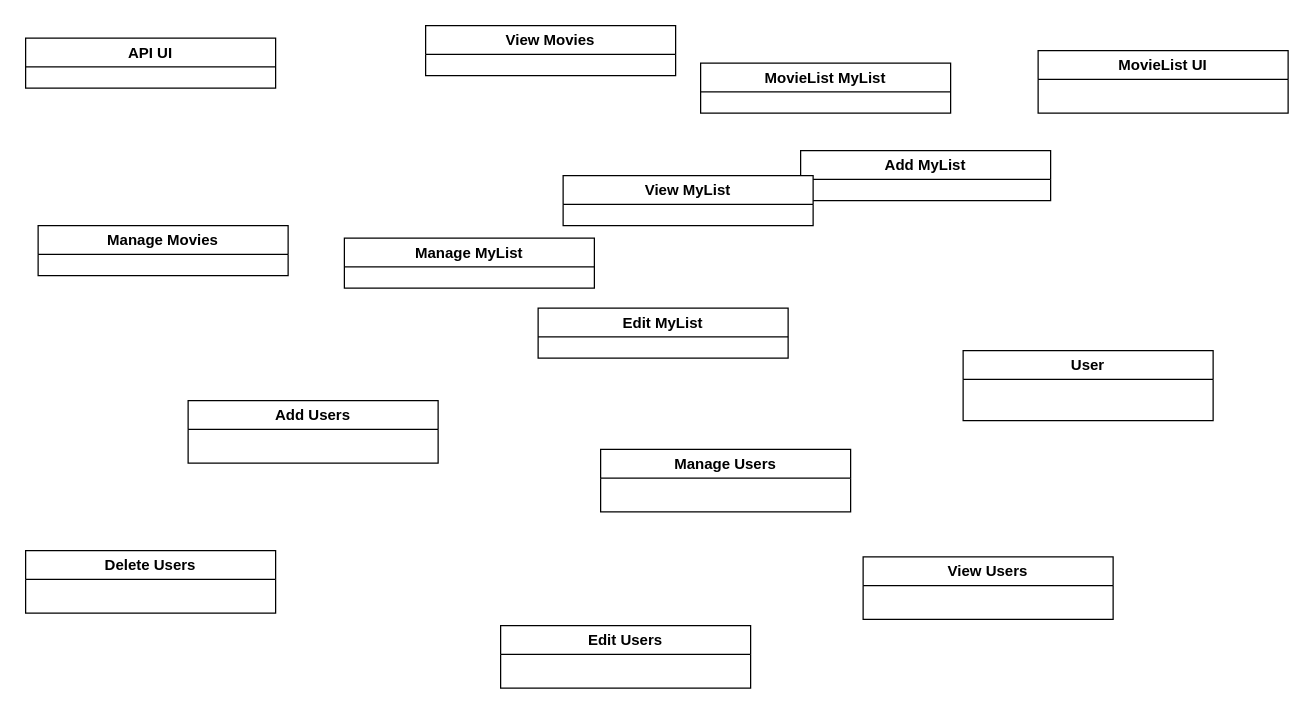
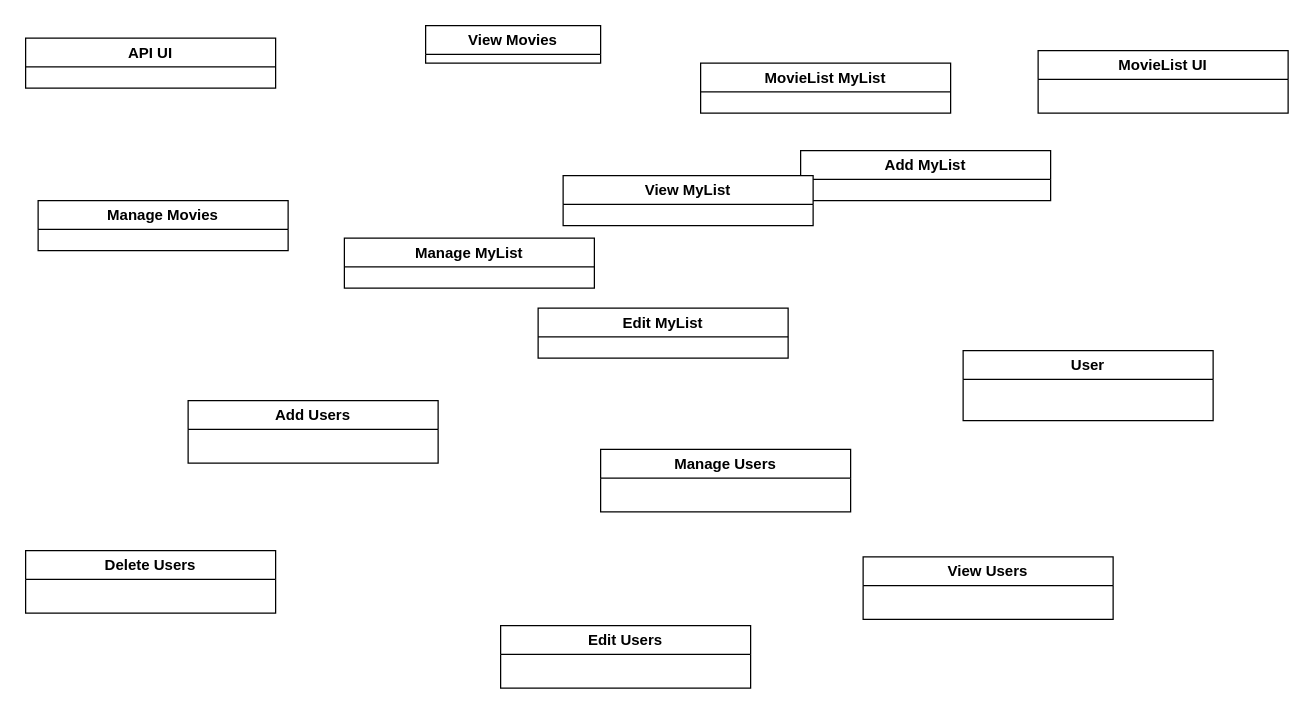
- <mxCell id="11" value="View Movies" style="swimlane;whiteSpace=wrap;html=1;" vertex="1" parent="1"><mxGeometry x="340" y="20" width="200" height="40" as="geometry" /></mxCell>
+ <mxCell id="11" value="View Movies" style="swimlane;whiteSpace=wrap;html=1;" vertex="1" parent="1"><mxGeometry x="340" y="20" width="140" height="30" as="geometry" /></mxCell>
- <mxCell id="2" value="Manage Movies" style="swimlane;whiteSpace=wrap;html=1;" vertex="1" parent="1"><mxGeometry x="30" y="180" width="200" height="40" as="geometry" /></mxCell>
+ <mxCell id="2" value="Manage Movies" style="swimlane;whiteSpace=wrap;html=1;" vertex="1" parent="1"><mxGeometry x="30" y="160" width="200" height="40" as="geometry" /></mxCell>
